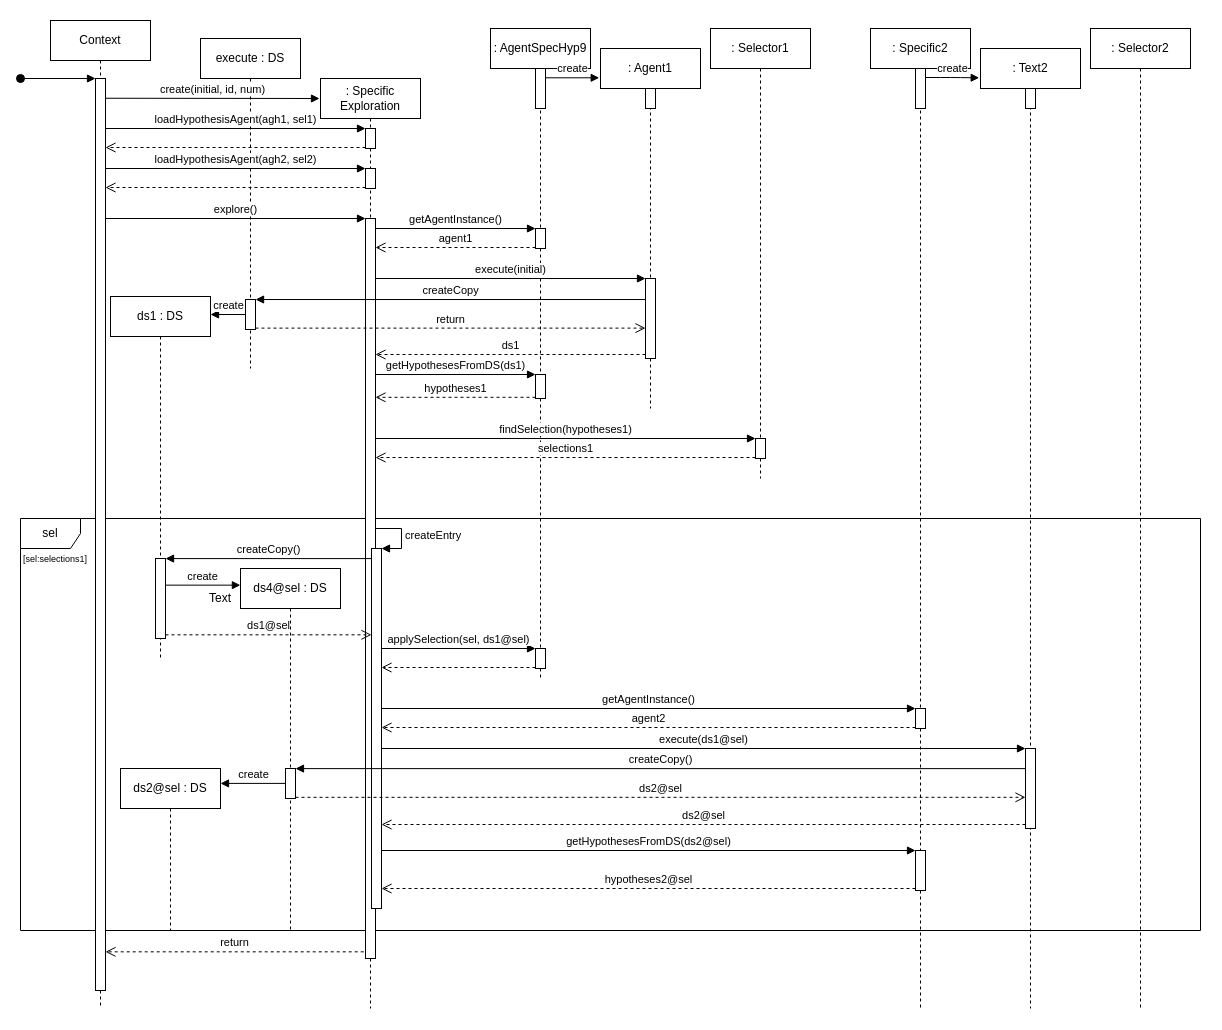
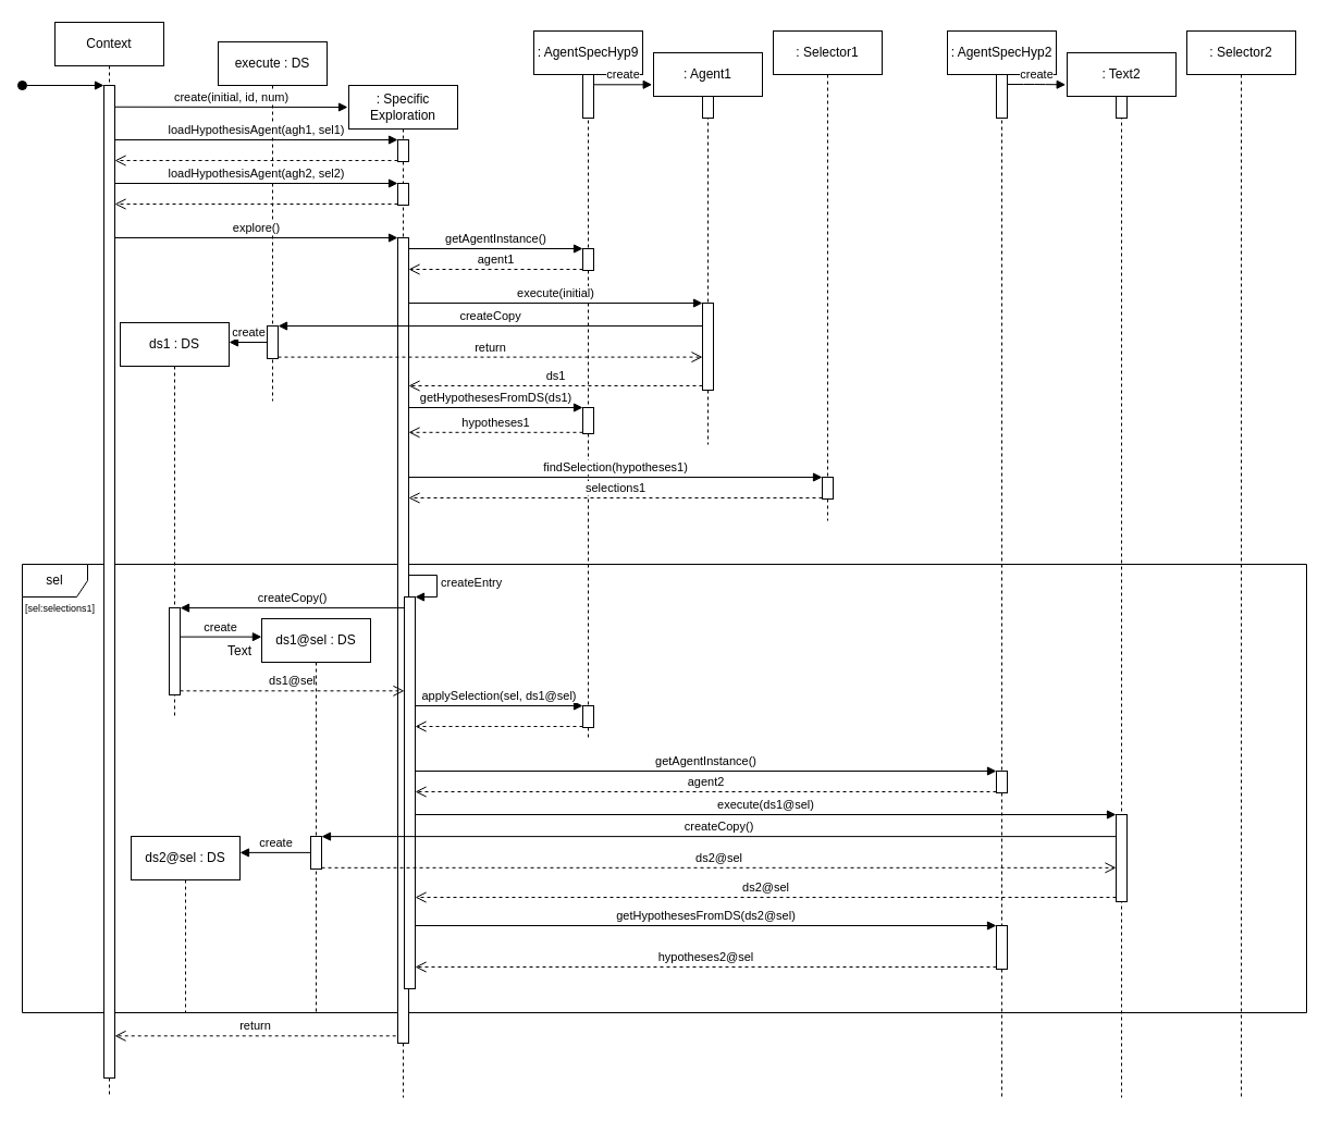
- <mxCell id="27" value=": Specific2" style="shape=umlLifeline;perimeter=lifelinePerimeter;whiteSpace=wrap;html=1;container=1;collapsible=0;recursiveResize=0;outlineConnect=0;" parent="2" vertex="1"><mxGeometry x="850" y="8" width="100" height="980" as="geometry" /></mxCell>
+ <mxCell id="27" value=": AgentSpecHyp2" style="shape=umlLifeline;perimeter=lifelinePerimeter;whiteSpace=wrap;html=1;container=1;collapsible=0;recursiveResize=0;outlineConnect=0;" parent="2" vertex="1"><mxGeometry x="850" y="8" width="100" height="980" as="geometry" /></mxCell>
- <mxCell id="57" value="ds4@sel : DS" style="shape=umlLifeline;perimeter=lifelinePerimeter;whiteSpace=wrap;html=1;container=1;collapsible=0;recursiveResize=0;outlineConnect=0;" parent="2" vertex="1"><mxGeometry x="220" y="548" width="100" height="362" as="geometry" /></mxCell>
+ <mxCell id="57" value="ds1@sel : DS" style="shape=umlLifeline;perimeter=lifelinePerimeter;whiteSpace=wrap;html=1;container=1;collapsible=0;recursiveResize=0;outlineConnect=0;" parent="2" vertex="1"><mxGeometry x="220" y="548" width="100" height="362" as="geometry" /></mxCell>
